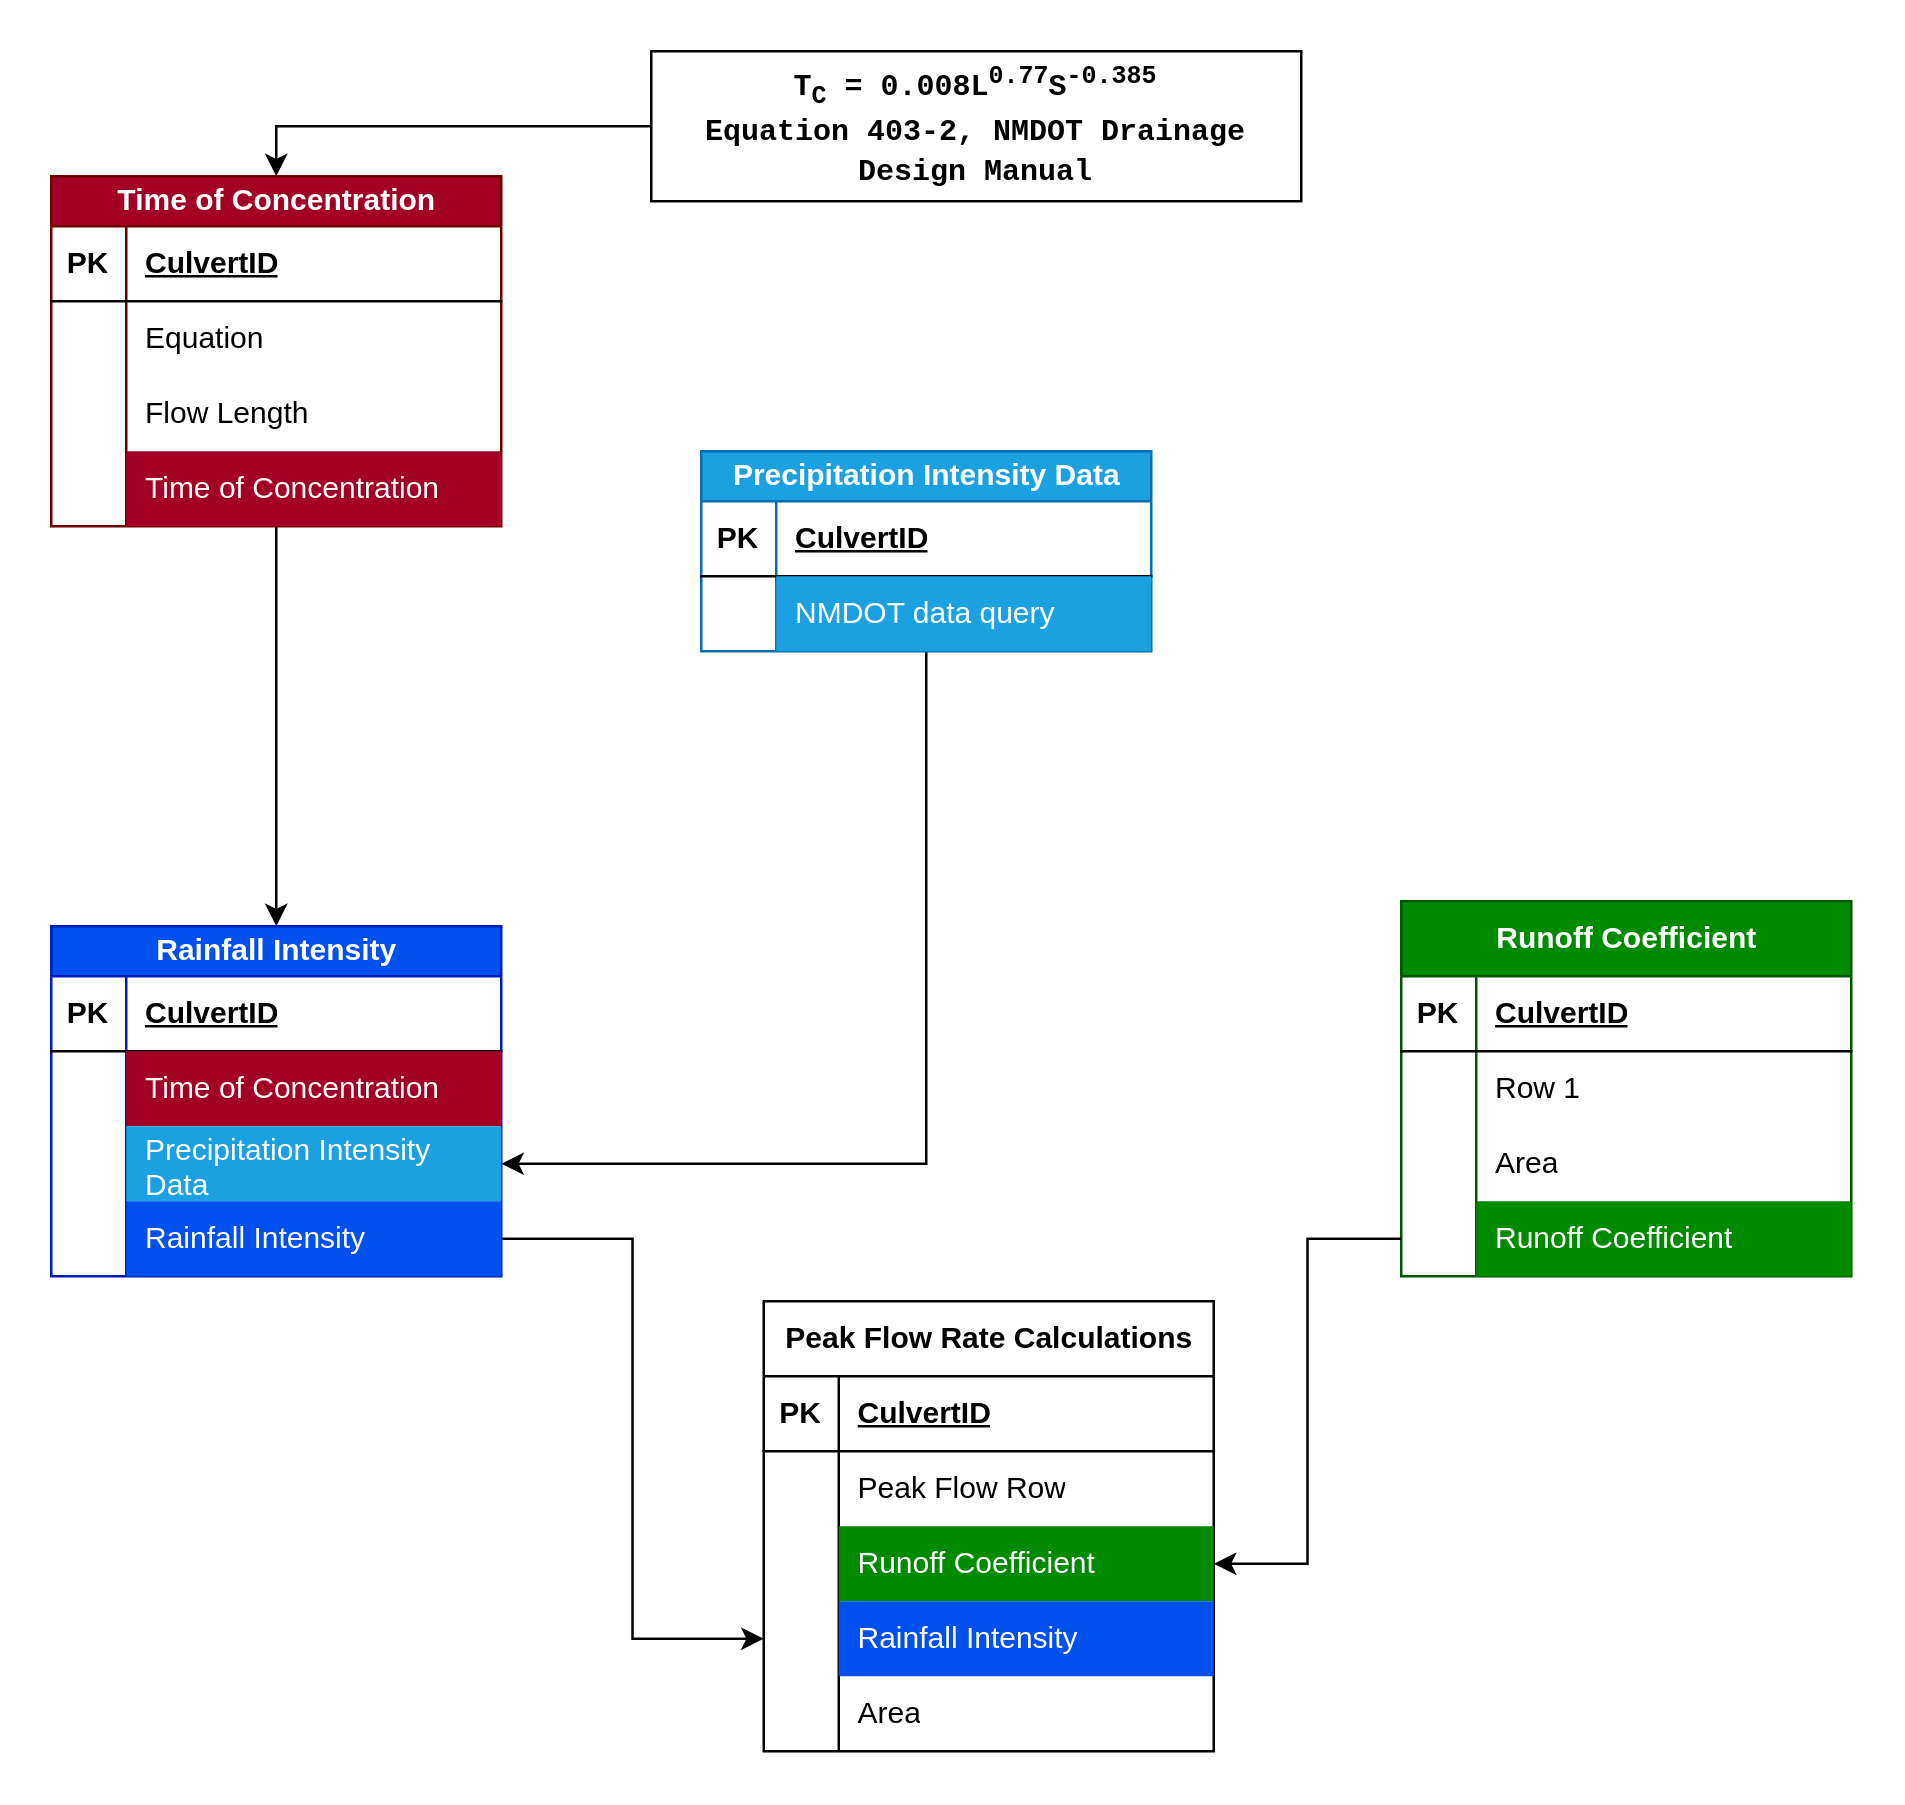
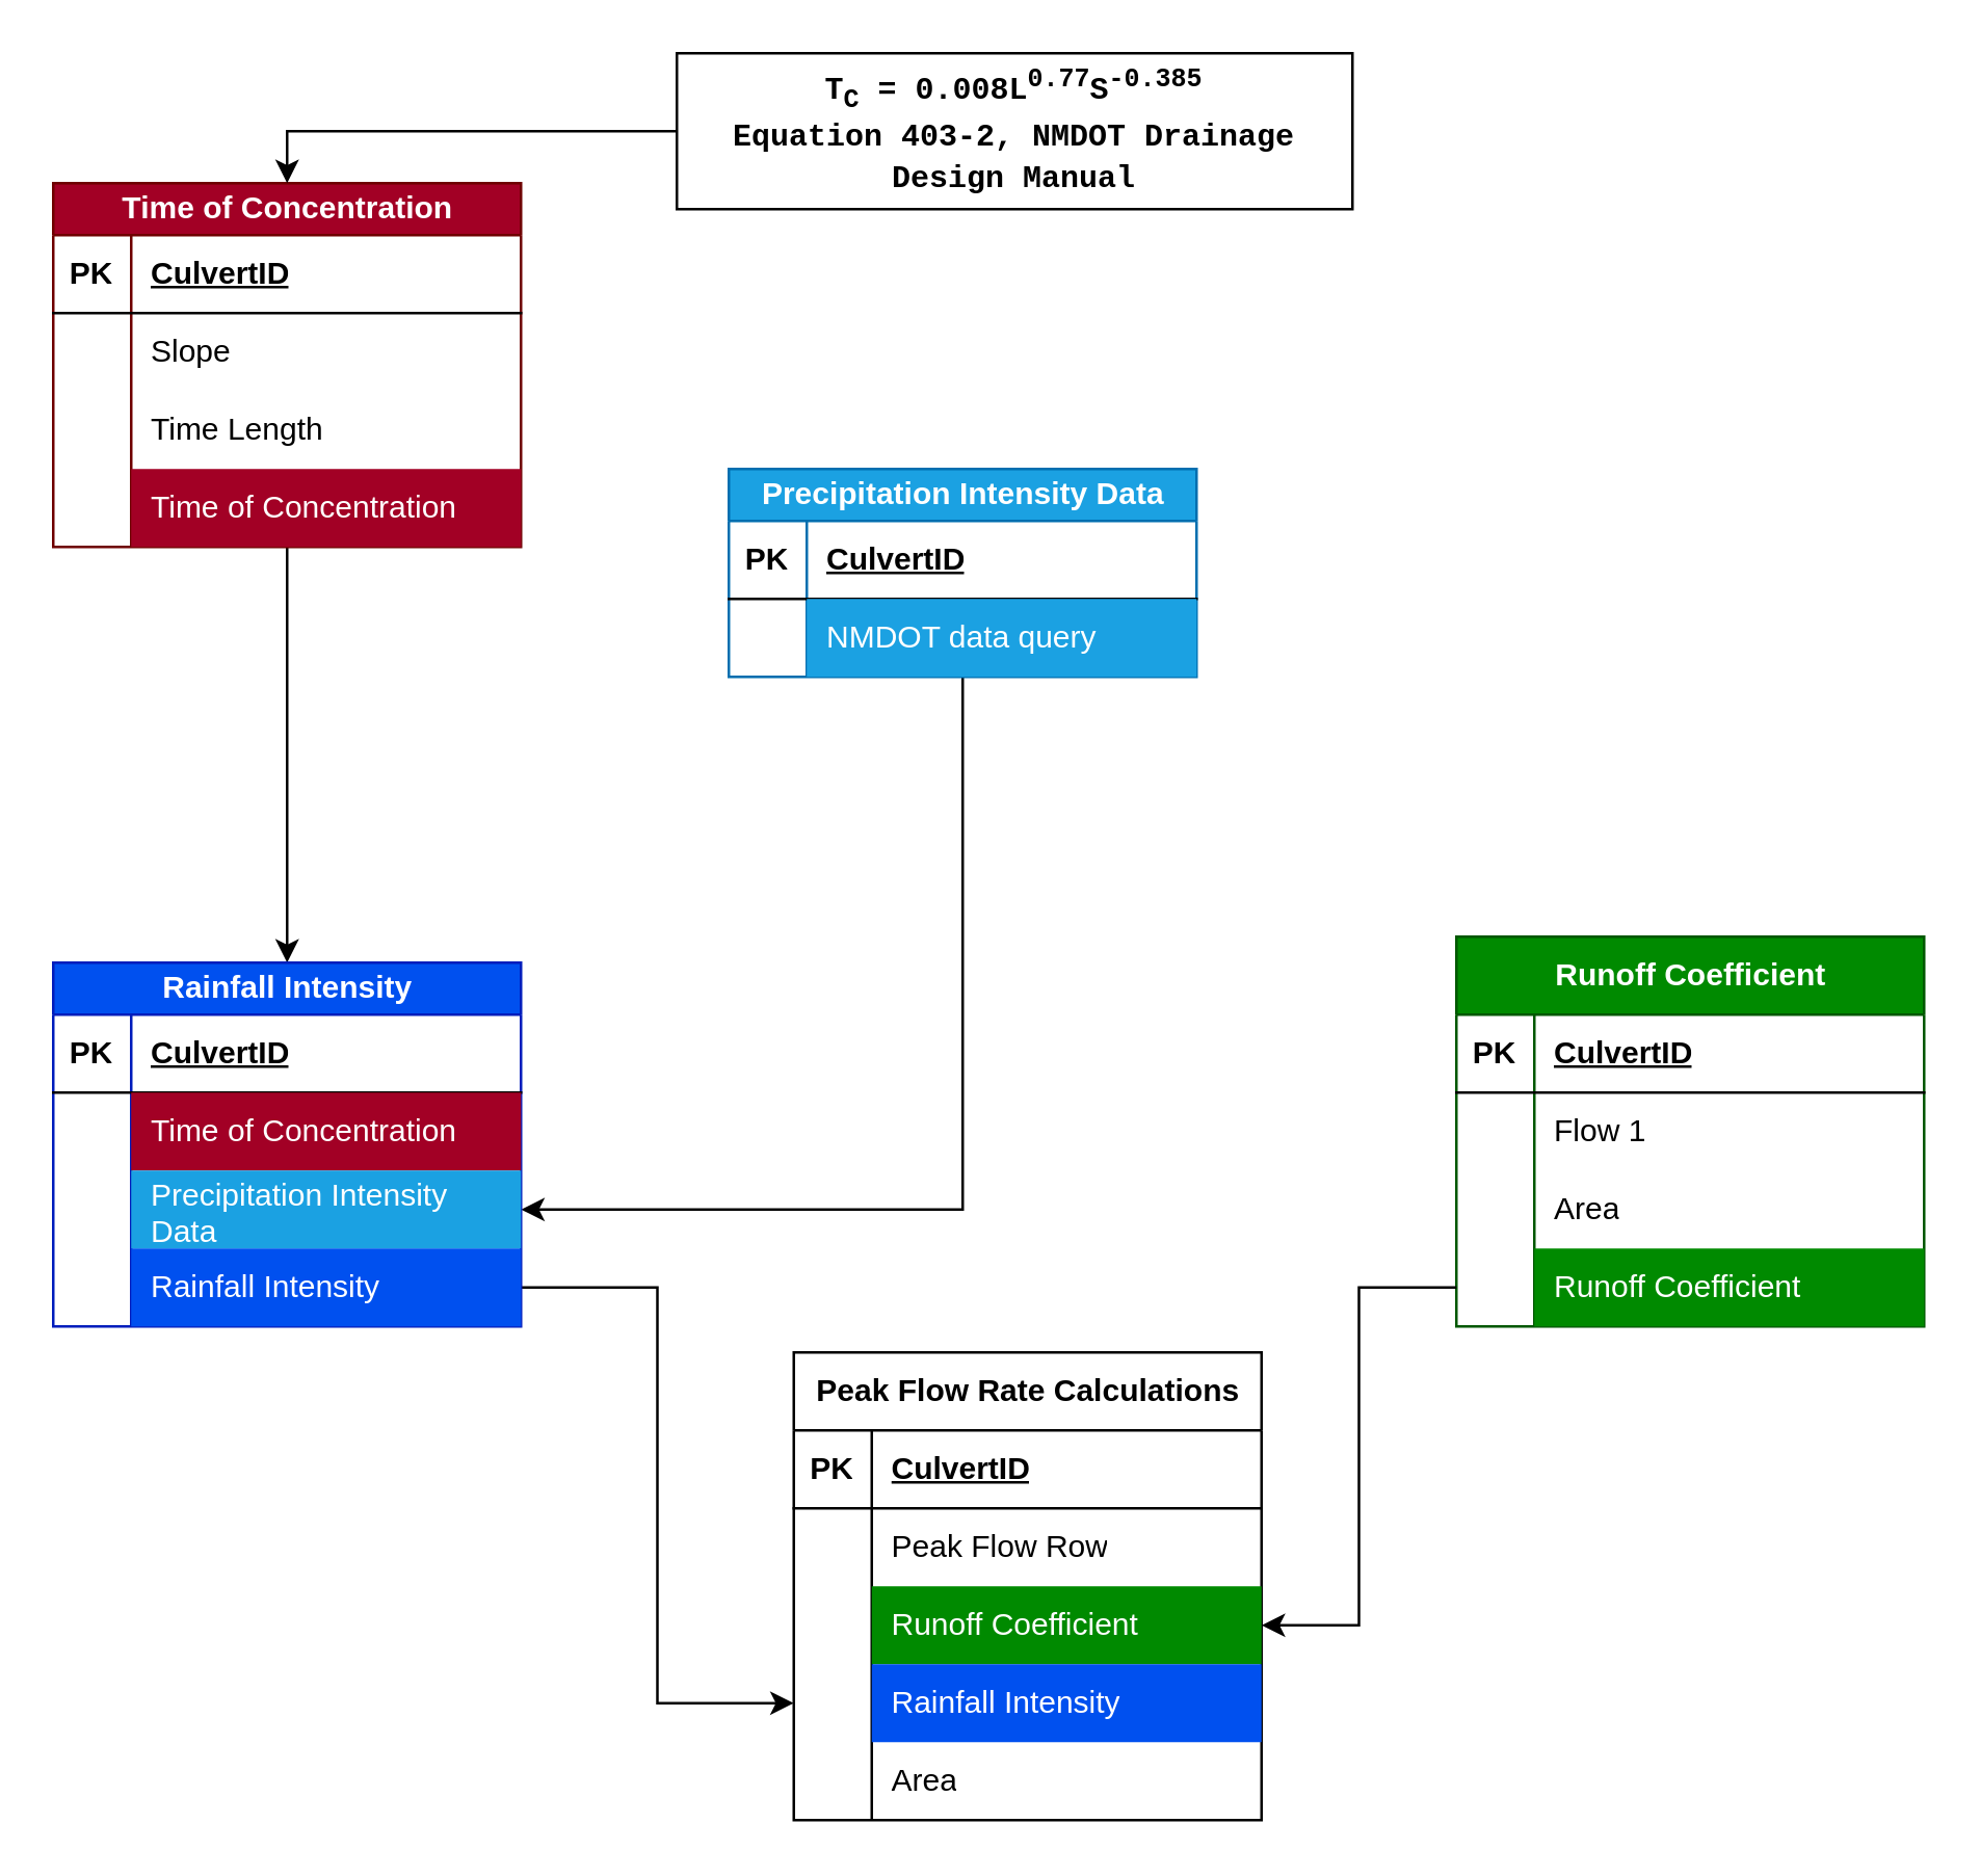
- <mxCell id="54" value="Equation" style="shape=partialRectangle;connectable=0;fillColor=none;top=0;left=0;bottom=0;right=0;align=left;spacingLeft=6;overflow=hidden;whiteSpace=wrap;html=1;" vertex="1" parent="52"><mxGeometry x="30" width="150" height="30" as="geometry"><mxRectangle width="150" height="30" as="alternateBounds" /></mxGeometry></mxCell>
+ <mxCell id="54" value="Slope" style="shape=partialRectangle;connectable=0;fillColor=none;top=0;left=0;bottom=0;right=0;align=left;spacingLeft=6;overflow=hidden;whiteSpace=wrap;html=1;" vertex="1" parent="52"><mxGeometry x="30" width="150" height="30" as="geometry"><mxRectangle width="150" height="30" as="alternateBounds" /></mxGeometry></mxCell>
- <mxCell id="57" value="Flow Length" style="shape=partialRectangle;connectable=0;fillColor=none;top=0;left=0;bottom=0;right=0;align=left;spacingLeft=6;overflow=hidden;whiteSpace=wrap;html=1;" vertex="1" parent="55"><mxGeometry x="30" width="150" height="30" as="geometry"><mxRectangle width="150" height="30" as="alternateBounds" /></mxGeometry></mxCell>
+ <mxCell id="57" value="Time Length" style="shape=partialRectangle;connectable=0;fillColor=none;top=0;left=0;bottom=0;right=0;align=left;spacingLeft=6;overflow=hidden;whiteSpace=wrap;html=1;" vertex="1" parent="55"><mxGeometry x="30" width="150" height="30" as="geometry"><mxRectangle width="150" height="30" as="alternateBounds" /></mxGeometry></mxCell>
- <mxCell id="40" value="Row 1" style="shape=partialRectangle;connectable=0;fillColor=none;top=0;left=0;bottom=0;right=0;align=left;spacingLeft=6;overflow=hidden;whiteSpace=wrap;html=1;" vertex="1" parent="38"><mxGeometry x="30" width="150" height="30" as="geometry"><mxRectangle width="150" height="30" as="alternateBounds" /></mxGeometry></mxCell>
+ <mxCell id="40" value="Flow 1" style="shape=partialRectangle;connectable=0;fillColor=none;top=0;left=0;bottom=0;right=0;align=left;spacingLeft=6;overflow=hidden;whiteSpace=wrap;html=1;" vertex="1" parent="38"><mxGeometry x="30" width="150" height="30" as="geometry"><mxRectangle width="150" height="30" as="alternateBounds" /></mxGeometry></mxCell>
